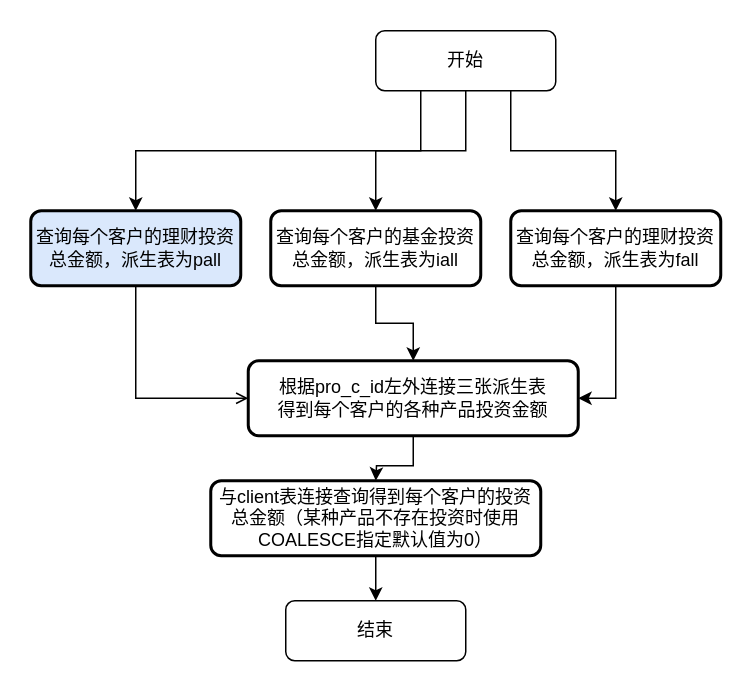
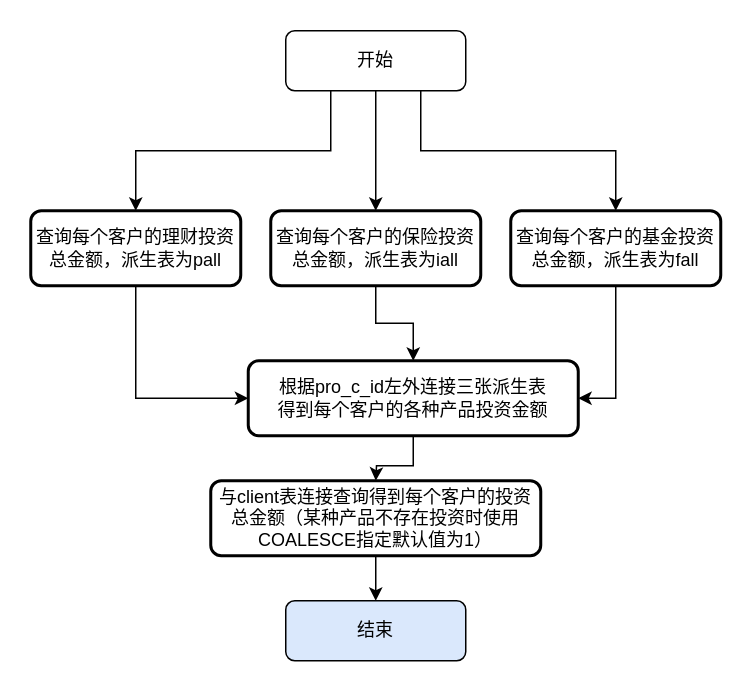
- <mxCell id="5" value="开始" style="rounded=1;whiteSpace=wrap;html=1;fontSize=12;glass=0;strokeWidth=1;shadow=0;" parent="1" vertex="1"><mxGeometry x="250" y="20" width="120" height="40" as="geometry" /></mxCell>
+ <mxCell id="5" value="开始" style="rounded=1;whiteSpace=wrap;html=1;fontSize=12;glass=0;strokeWidth=1;shadow=0;" parent="1" vertex="1"><mxGeometry x="190" y="20" width="120" height="40" as="geometry" /></mxCell>
- <mxCell id="7" value="查询每个客户的理财投资总金额，派生表为pall" style="rounded=1;whiteSpace=wrap;html=1;absoluteArcSize=1;arcSize=14;strokeWidth=2;fillColor=#dae8fc;" vertex="1" parent="1"><mxGeometry x="20" y="140" width="140" height="50" as="geometry" /></mxCell>
+ <mxCell id="7" value="查询每个客户的理财投资总金额，派生表为pall" style="rounded=1;whiteSpace=wrap;html=1;absoluteArcSize=1;arcSize=14;strokeWidth=2;" vertex="1" parent="1"><mxGeometry x="20" y="140" width="140" height="50" as="geometry" /></mxCell>
- <mxCell id="9" value="查询每个客户的基金投资总金额，派生表为iall" style="rounded=1;whiteSpace=wrap;html=1;absoluteArcSize=1;arcSize=14;strokeWidth=2;" vertex="1" parent="1"><mxGeometry x="180" y="140" width="140" height="50" as="geometry" /></mxCell>
+ <mxCell id="9" value="查询每个客户的保险投资总金额，派生表为iall" style="rounded=1;whiteSpace=wrap;html=1;absoluteArcSize=1;arcSize=14;strokeWidth=2;" vertex="1" parent="1"><mxGeometry x="180" y="140" width="140" height="50" as="geometry" /></mxCell>
- <mxCell id="11" value="查询每个客户的理财投资总金额，派生表为fall" style="rounded=1;whiteSpace=wrap;html=1;absoluteArcSize=1;arcSize=14;strokeWidth=2;" vertex="1" parent="1"><mxGeometry x="340" y="140" width="140" height="50" as="geometry" /></mxCell>
+ <mxCell id="11" value="查询每个客户的基金投资总金额，派生表为fall" style="rounded=1;whiteSpace=wrap;html=1;absoluteArcSize=1;arcSize=14;strokeWidth=2;" vertex="1" parent="1"><mxGeometry x="340" y="140" width="140" height="50" as="geometry" /></mxCell>
- <mxCell id="6" style="edgeStyle=orthogonalEdgeStyle;rounded=0;orthogonalLoop=1;jettySize=auto;html=1;exitX=0.5;exitY=1;exitDx=0;exitDy=0;entryX=0;entryY=0.5;entryDx=0;entryDy=0;endArrow=open;" edge="1" parent="1" source="7" target="13"><mxGeometry relative="1" as="geometry" /></mxCell>
+ <mxCell id="6" style="edgeStyle=orthogonalEdgeStyle;rounded=0;orthogonalLoop=1;jettySize=auto;html=1;exitX=0.5;exitY=1;exitDx=0;exitDy=0;entryX=0;entryY=0.5;entryDx=0;entryDy=0;" edge="1" parent="1" source="7" target="13"><mxGeometry relative="1" as="geometry" /></mxCell>
- <mxCell id="15" value="与client表连接查询得到每个客户的投资总金额（某种产品不存在投资时使用COALESCE指定默认值为0）" style="rounded=1;whiteSpace=wrap;html=1;absoluteArcSize=1;arcSize=14;strokeWidth=2;" vertex="1" parent="1"><mxGeometry x="140" y="320" width="220" height="50" as="geometry" /></mxCell>
+ <mxCell id="15" value="与client表连接查询得到每个客户的投资总金额（某种产品不存在投资时使用COALESCE指定默认值为1）" style="rounded=1;whiteSpace=wrap;html=1;absoluteArcSize=1;arcSize=14;strokeWidth=2;" vertex="1" parent="1"><mxGeometry x="140" y="320" width="220" height="50" as="geometry" /></mxCell>
- <mxCell id="16" value="结束" style="rounded=1;whiteSpace=wrap;html=1;fontSize=12;glass=0;strokeWidth=1;shadow=0;" vertex="1" parent="1"><mxGeometry x="190" y="400" width="120" height="40" as="geometry" /></mxCell>
+ <mxCell id="16" value="结束" style="rounded=1;whiteSpace=wrap;html=1;fontSize=12;glass=0;strokeWidth=1;shadow=0;fillColor=#dae8fc;" vertex="1" parent="1"><mxGeometry x="190" y="400" width="120" height="40" as="geometry" /></mxCell>
